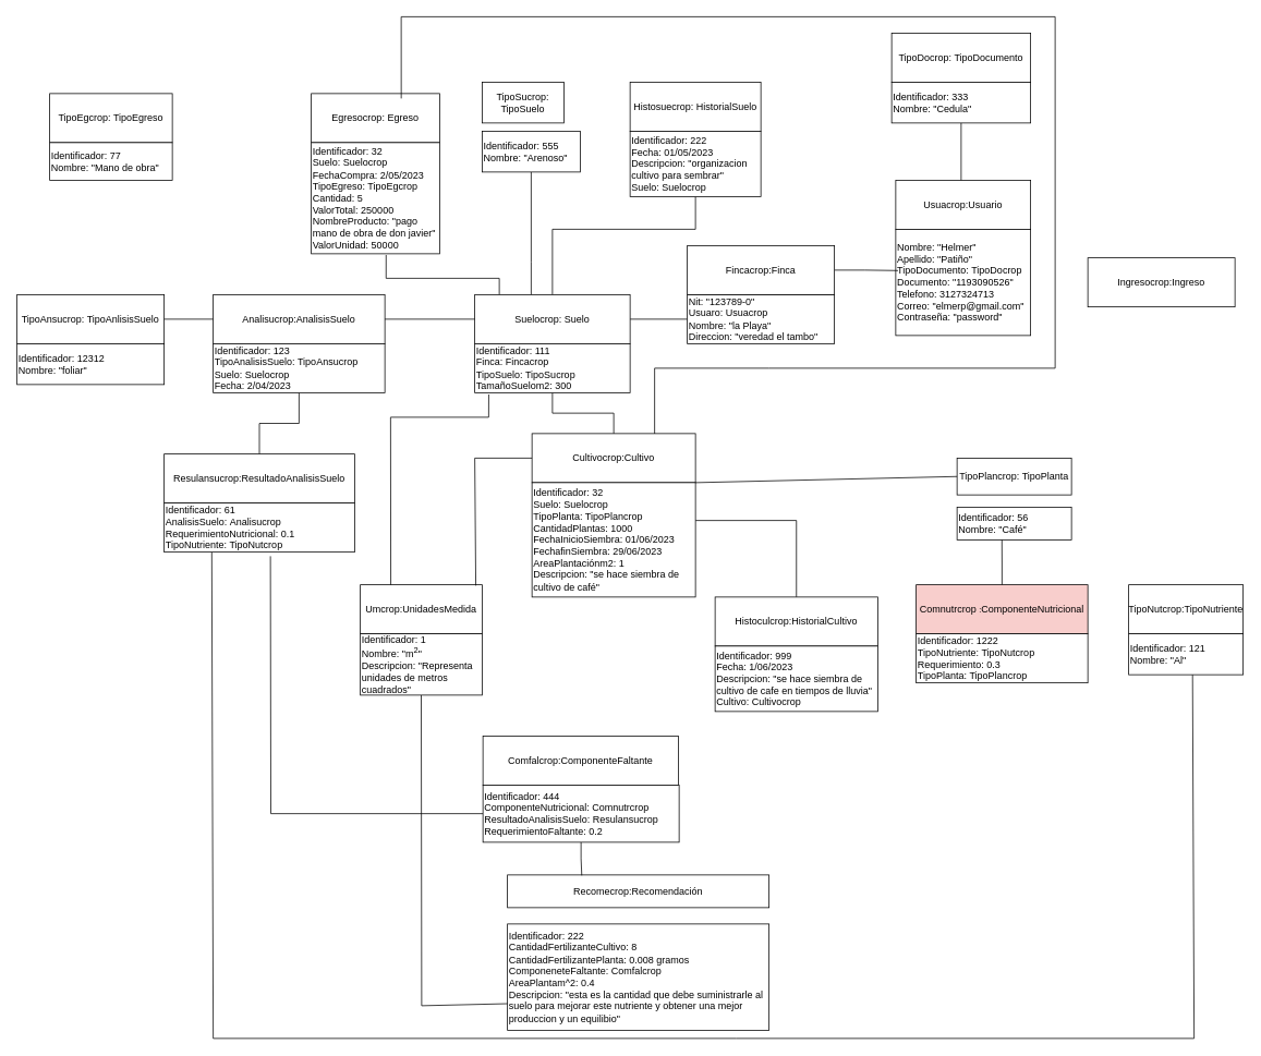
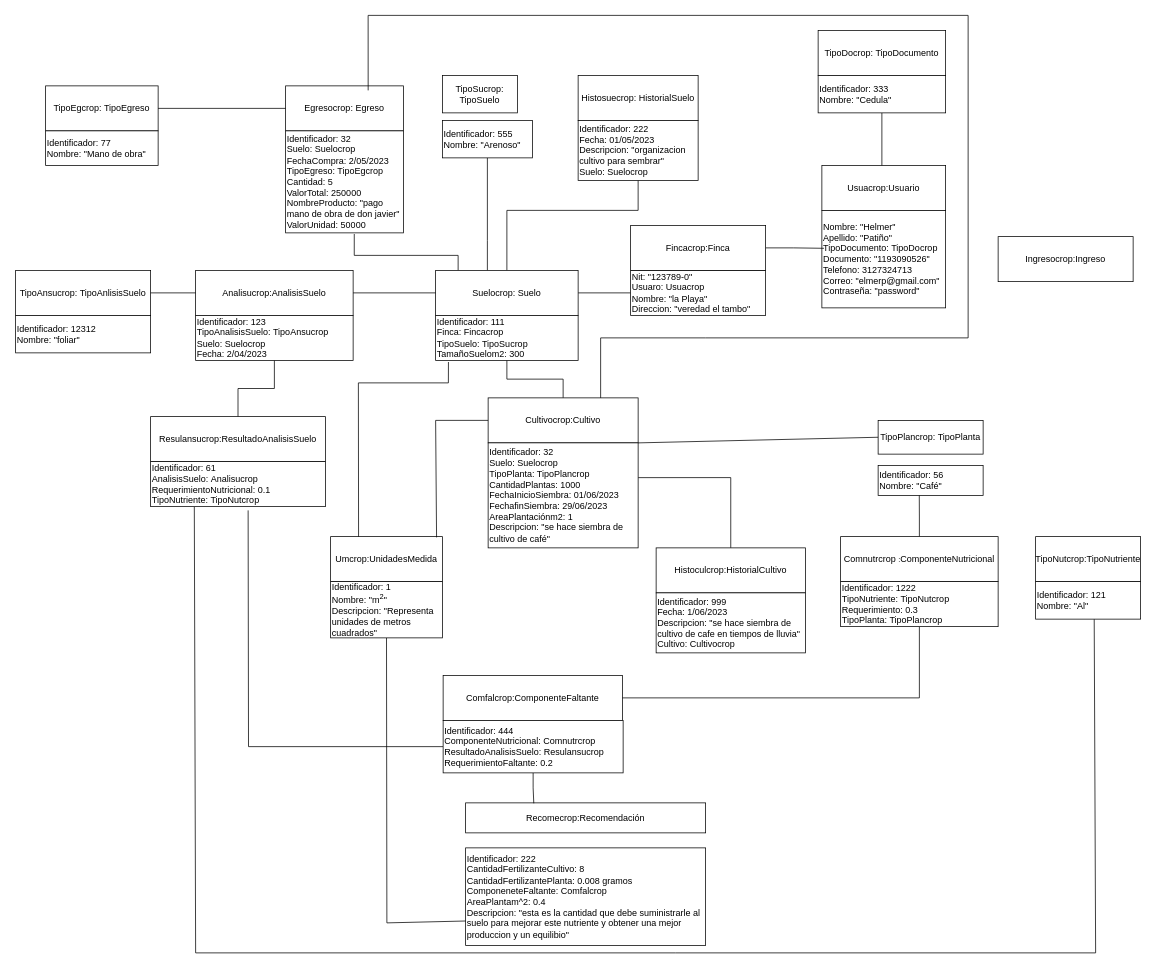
+ <mxCell id="26" value="" style="endArrow=none;html=1;rounded=0;exitX=1;exitY=0.5;exitDx=0;exitDy=0;entryX=0;entryY=0.5;entryDx=0;entryDy=0;" parent="1" source="25" edge="1" target="19"><mxGeometry width="50" height="50" relative="1" as="geometry"><mxPoint x="370" as="sourcePoint" y="190" /><mxPoint x="420" y="144" as="targetPoint" /></mxGeometry></mxCell>
- <mxCell id="21" value="Comnutrcrop&amp;nbsp;&lt;font size=&quot;1&quot;&gt;:&lt;/font&gt;ComponenteNutricional" style="rounded=0;whiteSpace=wrap;html=1;fillColor=#f8cecc;" parent="1" vertex="1"><mxGeometry x="1120" y="715" width="210" height="60" as="geometry" /></mxCell>
+ <mxCell id="21" value="Comnutrcrop&amp;nbsp;&lt;font size=&quot;1&quot;&gt;:&lt;/font&gt;ComponenteNutricional" style="rounded=0;whiteSpace=wrap;html=1;" parent="1" vertex="1"><mxGeometry x="1120" y="715" width="210" height="60" as="geometry" /></mxCell>
+ <mxCell id="24" value="" style="endArrow=none;html=1;rounded=0;exitX=1;exitY=0.5;exitDx=0;exitDy=0;entryX=0.5;entryY=1;entryDx=0;entryDy=0;" parent="1" source="23" target="58" edge="1"><mxGeometry width="50" height="50" relative="1" as="geometry"><mxPoint x="1010" y="890" as="sourcePoint" /><mxPoint x="1070" y="890" as="targetPoint" /><Array as="points"><mxPoint x="1225" y="930" /></Array></mxGeometry></mxCell>
